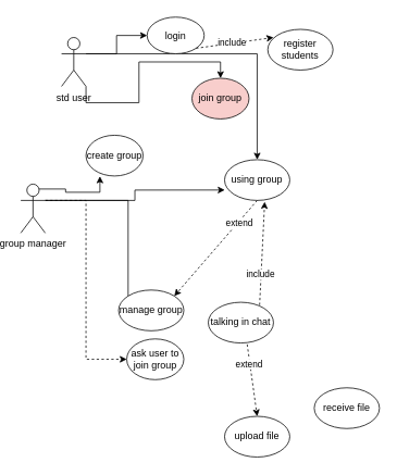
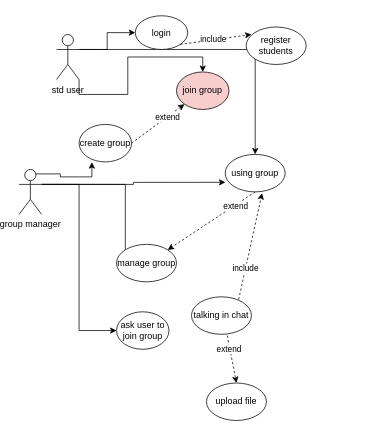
+ <mxCell id="26" value="" style="endArrow=classic;html=1;dashed=1;exitX=1;exitY=0.5;exitDx=0;exitDy=0;" edge="1" parent="1" source="25" target="24"><mxGeometry width="50" height="50" relative="1" as="geometry"><mxPoint x="240" y="175" as="sourcePoint" /><mxPoint x="290" y="125" as="targetPoint" /></mxGeometry></mxCell>
+ <mxCell id="27" value="extend" style="edgeLabel;html=1;align=center;verticalAlign=middle;resizable=0;points=[];" vertex="1" connectable="0" parent="26"><mxGeometry x="0.374" y="1" relative="1" as="geometry"><mxPoint y="1" as="offset" /></mxGeometry></mxCell>
- <mxCell id="11" value="using group" style="ellipse;whiteSpace=wrap;html=1;" vertex="1" parent="1"><mxGeometry x="270" y="195" width="80" height="50" as="geometry" /></mxCell>
+ <mxCell id="11" value="using group" style="ellipse;whiteSpace=wrap;html=1;" vertex="1" parent="1"><mxGeometry x="295" y="205" width="80" height="50" as="geometry" /></mxCell>
- <mxCell id="9" style="edgeStyle=orthogonalEdgeStyle;rounded=0;orthogonalLoop=1;jettySize=auto;html=1;exitX=1;exitY=0.333;exitDx=0;exitDy=0;exitPerimeter=0;entryX=0;entryY=0.5;entryDx=0;entryDy=0;dashed=1;" edge="1" parent="1" source="10" target="28"><mxGeometry relative="1" as="geometry" /></mxCell>
+ <mxCell id="9" style="edgeStyle=orthogonalEdgeStyle;rounded=0;orthogonalLoop=1;jettySize=auto;html=1;exitX=1;exitY=0.333;exitDx=0;exitDy=0;exitPerimeter=0;entryX=0;entryY=0.5;entryDx=0;entryDy=0;" edge="1" parent="1" source="10" target="28"><mxGeometry relative="1" as="geometry" /></mxCell>
- <mxCell id="12" value="manage group" style="ellipse;whiteSpace=wrap;html=1;" vertex="1" parent="1"><mxGeometry x="140" y="355" width="80" height="50" as="geometry" /></mxCell>
+ <mxCell id="12" value="manage group" style="ellipse;whiteSpace=wrap;html=1;" vertex="1" parent="1"><mxGeometry x="150" y="325" width="80" height="50" as="geometry" /></mxCell>
- <mxCell id="13" value="talking in chat" style="ellipse;whiteSpace=wrap;html=1;" vertex="1" parent="1"><mxGeometry x="250" y="370" width="80" height="50" as="geometry" /></mxCell>
+ <mxCell id="13" value="talking in chat" style="ellipse;whiteSpace=wrap;html=1;" vertex="1" parent="1"><mxGeometry x="250" y="395" width="80" height="50" as="geometry" /></mxCell>
- <mxCell id="15" value="receive file" style="ellipse;whiteSpace=wrap;html=1;" vertex="1" parent="1"><mxGeometry x="380" y="475" width="80" height="50" as="geometry" /></mxCell>
